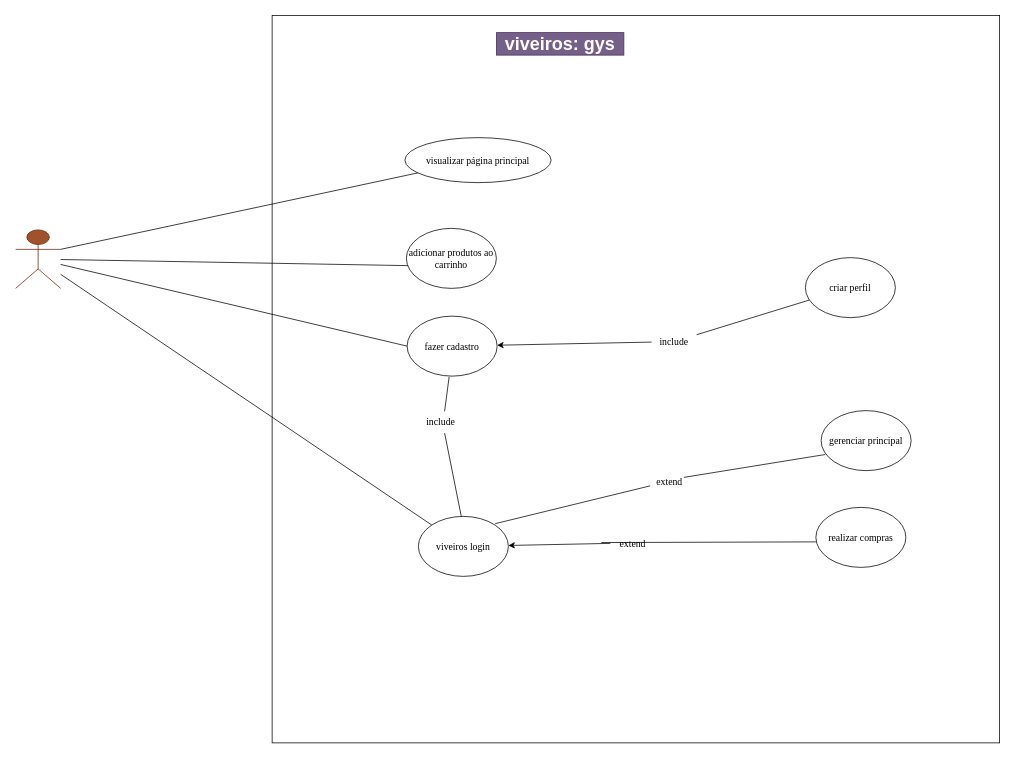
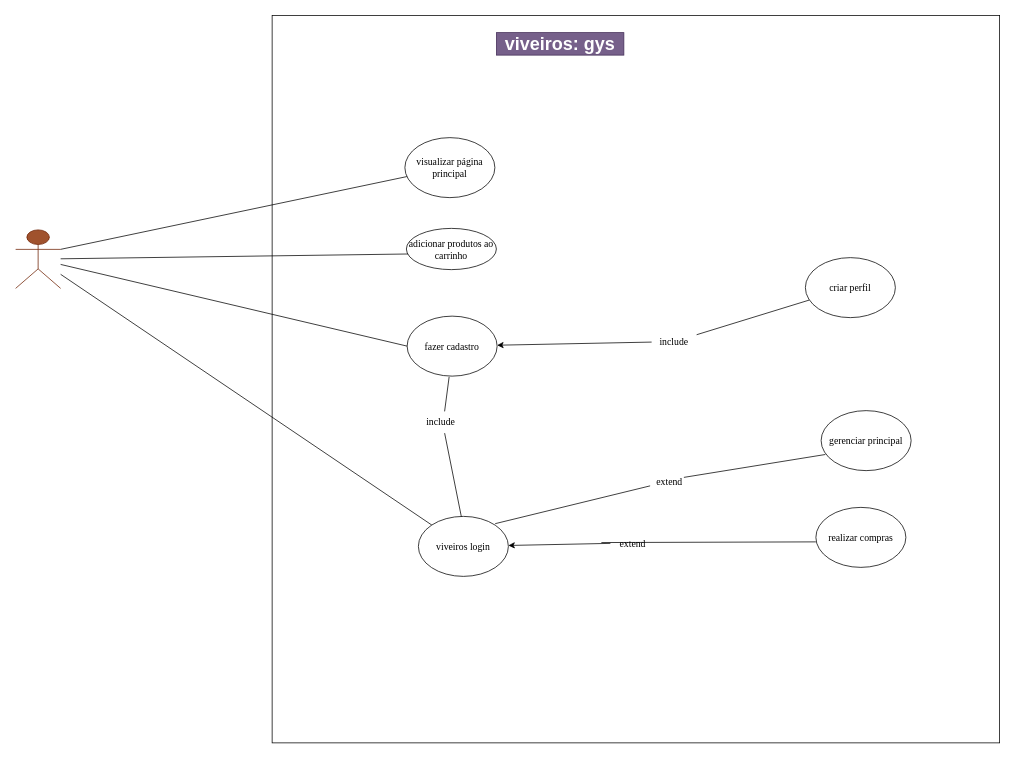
- <mxCell id="6" value="visualizar página principal" style="ellipse;whiteSpace=wrap;html=1;fontFamily=Lucida Console;fontSize=13;" vertex="1" parent="1"><mxGeometry x="539" y="183" width="195" height="60" as="geometry" /></mxCell>
+ <mxCell id="6" value="visualizar página principal" style="ellipse;whiteSpace=wrap;html=1;fontFamily=Lucida Console;fontSize=13;" vertex="1" parent="1"><mxGeometry x="539" y="183" width="120" height="80" as="geometry" /></mxCell>
- <mxCell id="13" value="adicionar produtos ao carrinho" style="ellipse;whiteSpace=wrap;html=1;fontFamily=Lucida Console;fontSize=13;" vertex="1" parent="1"><mxGeometry x="541" y="304" width="120" height="80" as="geometry" /></mxCell>
+ <mxCell id="13" value="adicionar produtos ao carrinho" style="ellipse;whiteSpace=wrap;html=1;fontFamily=Lucida Console;fontSize=13;" vertex="1" parent="1"><mxGeometry x="541" y="304" width="120" height="55" as="geometry" /></mxCell>
